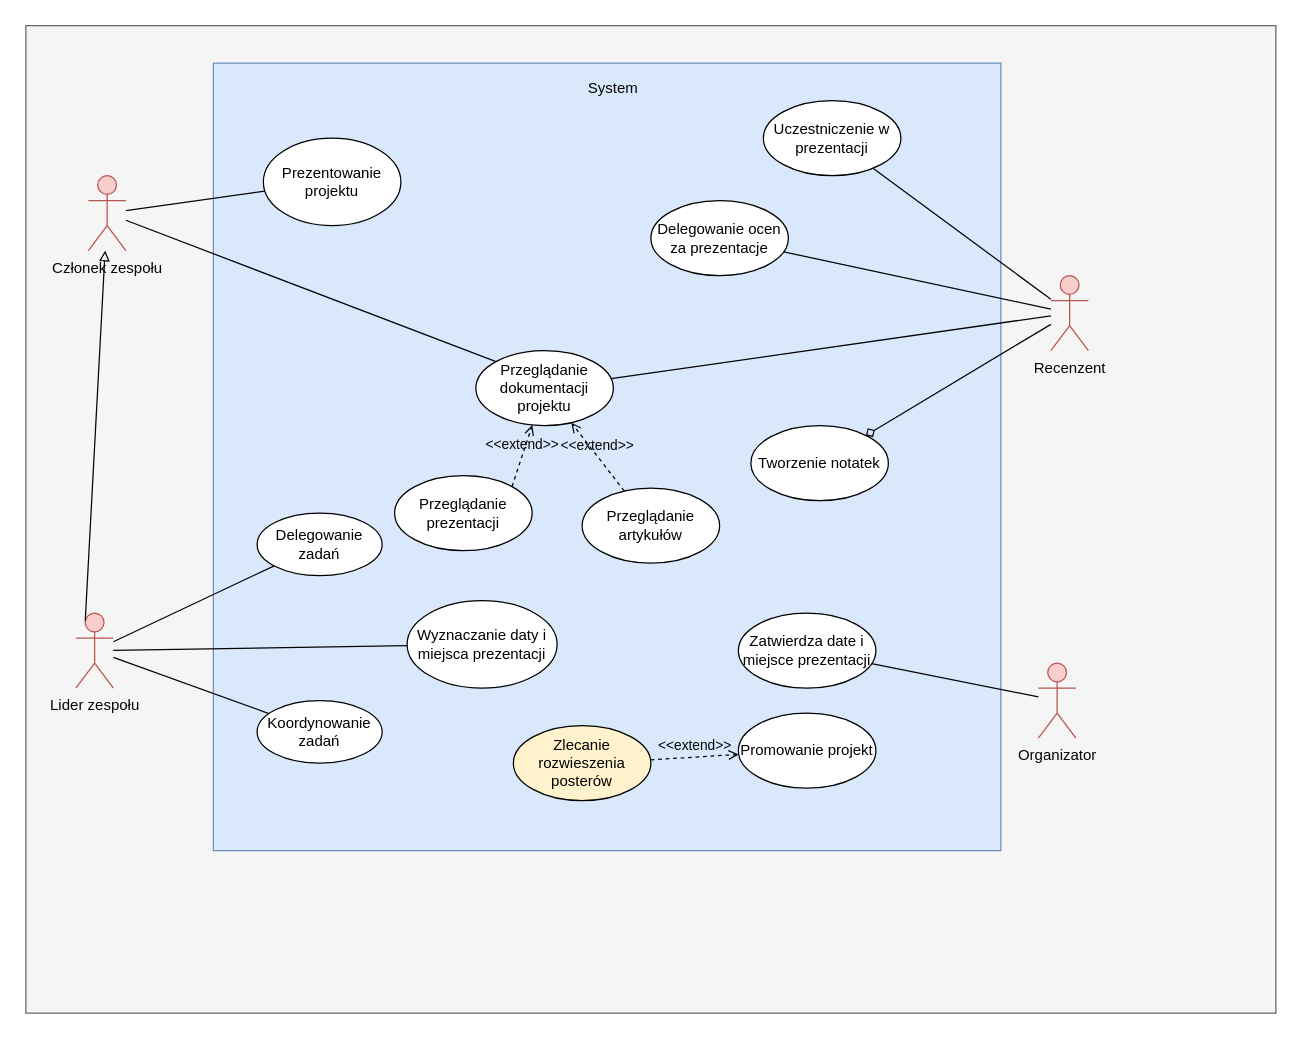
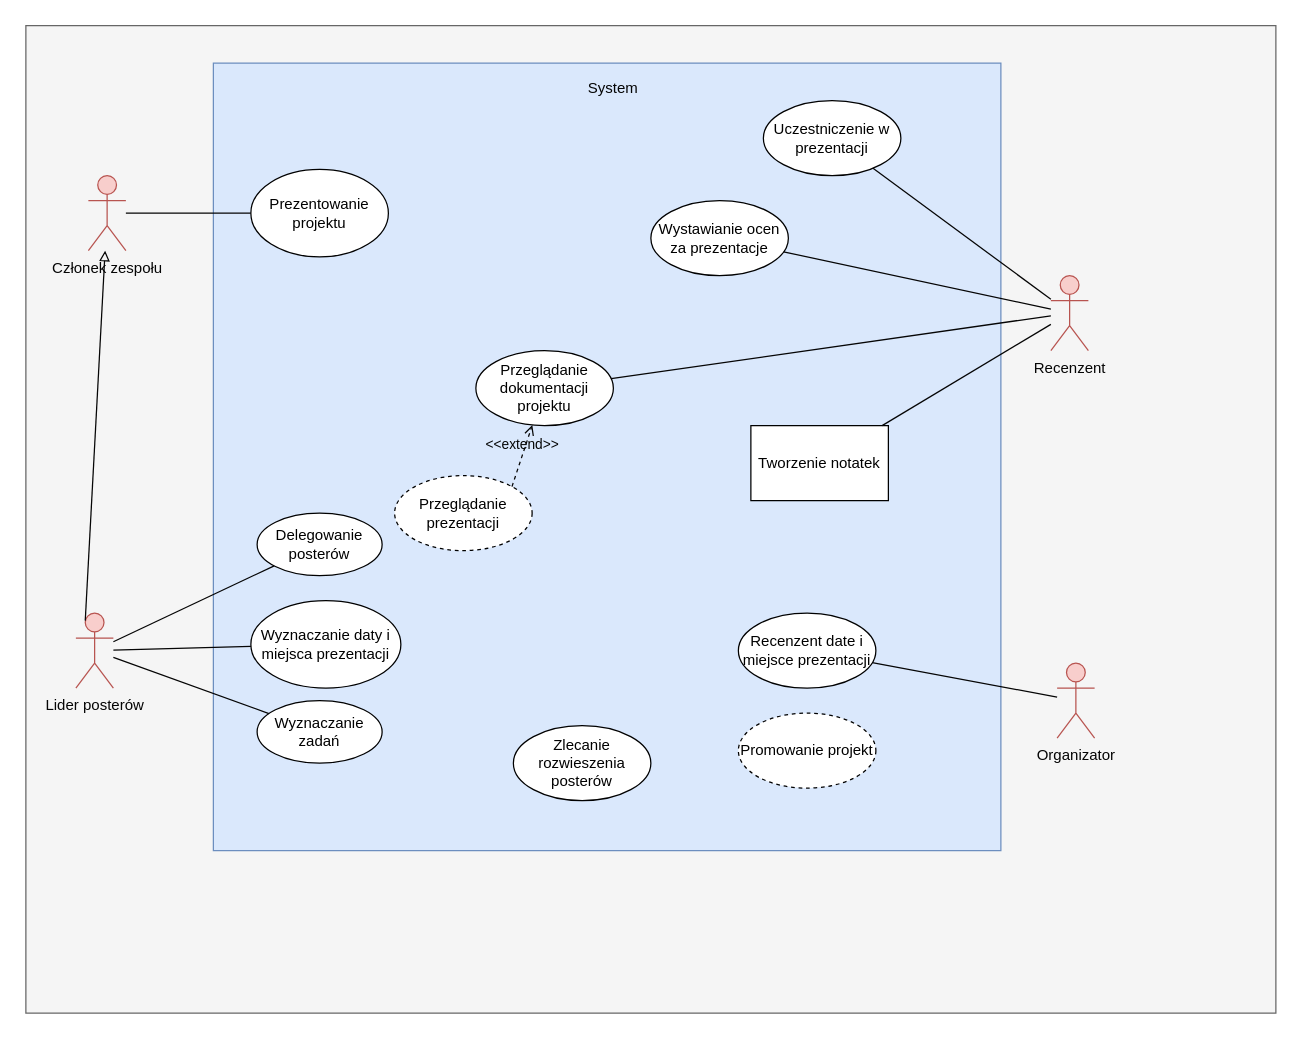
- <mxCell id="7" value="Prezentowanie projektu" style="ellipse;whiteSpace=wrap;html=1;" vertex="1" parent="1"><mxGeometry x="210" y="110" width="110" height="70" as="geometry" /></mxCell>
+ <mxCell id="7" value="Prezentowanie projektu" style="ellipse;whiteSpace=wrap;html=1;" vertex="1" parent="1"><mxGeometry x="200" y="135" width="110" height="70" as="geometry" /></mxCell>
- <mxCell id="12" value="Delegowanie ocen za prezentacje" style="ellipse;whiteSpace=wrap;html=1;" vertex="1" parent="1"><mxGeometry x="520" y="160" width="110" height="60" as="geometry" /></mxCell>
+ <mxCell id="12" value="Wystawianie ocen za prezentacje" style="ellipse;whiteSpace=wrap;html=1;" vertex="1" parent="1"><mxGeometry x="520" y="160" width="110" height="60" as="geometry" /></mxCell>
- <mxCell id="5" style="edgeStyle=none;html=1;strokeColor=#050505;fontColor=#050505;endArrow=none;endFill=0;entryX=0;entryY=0;entryDx=0;entryDy=0;" edge="1" parent="1" source="6" target="25"><mxGeometry relative="1" as="geometry"><mxPoint x="206.661" y="205.689" as="targetPoint" /></mxGeometry></mxCell>
- <mxCell id="20" style="edgeStyle=none;html=1;strokeColor=#050505;fontColor=#050505;endArrow=diamond;endFill=0;" edge="1" parent="1" source="22" target="13"><mxGeometry relative="1" as="geometry" /></mxCell>
+ <mxCell id="20" style="edgeStyle=none;html=1;strokeColor=#050505;fontColor=#050505;endArrow=none;endFill=0;" edge="1" parent="1" source="22" target="13"><mxGeometry relative="1" as="geometry" /></mxCell>
- <mxCell id="30" value="&amp;lt;&amp;lt;extend&amp;gt;&amp;gt;" style="html=1;verticalAlign=bottom;labelBackgroundColor=none;endArrow=open;endFill=0;dashed=1;strokeColor=#050505;fontColor=#050505;" edge="1" parent="1" source="27" target="25"><mxGeometry width="160" relative="1" as="geometry"><mxPoint x="510" y="470" as="sourcePoint" /><mxPoint x="670" y="470" as="targetPoint" /></mxGeometry></mxCell>
- <mxCell id="13" value="Tworzenie notatek" style="ellipse;whiteSpace=wrap;html=1;" vertex="1" parent="1"><mxGeometry x="600" y="340" width="110" height="60" as="geometry" /></mxCell>
+ <mxCell id="13" value="Tworzenie notatek" style="whiteSpace=wrap;html=1;rounded=0;" vertex="1" parent="1"><mxGeometry x="600" y="340" width="110" height="60" as="geometry" /></mxCell>
- <mxCell id="26" value="Przeglądanie prezentacji" style="ellipse;whiteSpace=wrap;html=1;" vertex="1" parent="1"><mxGeometry x="315" y="380" width="110" height="60" as="geometry" /></mxCell>
+ <mxCell id="26" value="Przeglądanie prezentacji" style="ellipse;whiteSpace=wrap;html=1;dashed=1;" vertex="1" parent="1"><mxGeometry x="315" y="380" width="110" height="60" as="geometry" /></mxCell>
- <mxCell id="27" value="Przeglądanie artykułów" style="ellipse;whiteSpace=wrap;html=1;" vertex="1" parent="1"><mxGeometry x="465" y="390" width="110" height="60" as="geometry" /></mxCell>
- <mxCell id="8" value="Delegowanie zadań" style="ellipse;whiteSpace=wrap;html=1;" vertex="1" parent="1"><mxGeometry x="205" y="410" width="100" height="50" as="geometry" /></mxCell>
+ <mxCell id="8" value="Delegowanie posterów" style="ellipse;whiteSpace=wrap;html=1;" vertex="1" parent="1"><mxGeometry x="205" y="410" width="100" height="50" as="geometry" /></mxCell>
- <mxCell id="9" value="Wyznaczanie daty i miejsca prezentacji" style="ellipse;whiteSpace=wrap;html=1;" vertex="1" parent="1"><mxGeometry x="325" y="480" width="120" height="70" as="geometry" /></mxCell>
+ <mxCell id="9" value="Wyznaczanie daty i miejsca prezentacji" style="ellipse;whiteSpace=wrap;html=1;" vertex="1" parent="1"><mxGeometry x="200" y="480" width="120" height="70" as="geometry" /></mxCell>
- <mxCell id="28" value="Zatwierdza date i miejsce prezentacji" style="ellipse;whiteSpace=wrap;html=1;" vertex="1" parent="1"><mxGeometry x="590" y="490" width="110" height="60" as="geometry" /></mxCell>
+ <mxCell id="28" value="Recenzent date i miejsce prezentacji" style="ellipse;whiteSpace=wrap;html=1;" vertex="1" parent="1"><mxGeometry x="590" y="490" width="110" height="60" as="geometry" /></mxCell>
- <mxCell id="24" value="&lt;font color=&quot;#050505&quot;&gt;Organizator&lt;br&gt;&lt;/font&gt;" style="shape=umlActor;verticalLabelPosition=bottom;verticalAlign=top;html=1;outlineConnect=0;fillColor=#f8cecc;strokeColor=#b85450;" vertex="1" parent="1"><mxGeometry x="830" y="530" width="30" height="60" as="geometry" /></mxCell>
+ <mxCell id="24" value="&lt;font color=&quot;#050505&quot;&gt;Organizator&lt;br&gt;&lt;/font&gt;" style="shape=umlActor;verticalLabelPosition=bottom;verticalAlign=top;html=1;outlineConnect=0;fillColor=#f8cecc;strokeColor=#b85450;" vertex="1" parent="1"><mxGeometry x="845" y="530" width="30" height="60" as="geometry" /></mxCell>
- <mxCell id="17" value="&lt;font color=&quot;#050505&quot;&gt;Lider zespołu&lt;br&gt;&lt;br&gt;&lt;/font&gt;" style="shape=umlActor;verticalLabelPosition=bottom;verticalAlign=top;html=1;outlineConnect=0;fillColor=#f8cecc;strokeColor=#b85450;" vertex="1" parent="1"><mxGeometry x="60" y="490" width="30" height="60" as="geometry" /></mxCell>
+ <mxCell id="17" value="&lt;font color=&quot;#050505&quot;&gt;Lider posterów&lt;br&gt;&lt;br&gt;&lt;/font&gt;" style="shape=umlActor;verticalLabelPosition=bottom;verticalAlign=top;html=1;outlineConnect=0;fillColor=#f8cecc;strokeColor=#b85450;" vertex="1" parent="1"><mxGeometry x="60" y="490" width="30" height="60" as="geometry" /></mxCell>
- <mxCell id="10" value="Koordynowanie zadań" style="ellipse;whiteSpace=wrap;html=1;" vertex="1" parent="1"><mxGeometry x="205" y="560" width="100" height="50" as="geometry" /></mxCell>
+ <mxCell id="10" value="Wyznaczanie zadań" style="ellipse;whiteSpace=wrap;html=1;" vertex="1" parent="1"><mxGeometry x="205" y="560" width="100" height="50" as="geometry" /></mxCell>
- <mxCell id="29" value="Promowanie projekt" style="ellipse;whiteSpace=wrap;html=1;" vertex="1" parent="1"><mxGeometry x="590" y="570" width="110" height="60" as="geometry" /></mxCell>
+ <mxCell id="29" value="Promowanie projekt" style="ellipse;whiteSpace=wrap;html=1;dashed=1;" vertex="1" parent="1"><mxGeometry x="590" y="570" width="110" height="60" as="geometry" /></mxCell>
- <mxCell id="33" value="&amp;lt;&amp;lt;extend&amp;gt;&amp;gt;" style="html=1;verticalAlign=bottom;labelBackgroundColor=none;endArrow=open;endFill=0;dashed=1;strokeColor=#050505;fontColor=#050505;" edge="1" parent="1" source="32" target="29"><mxGeometry width="160" relative="1" as="geometry"><mxPoint x="370" y="430" as="sourcePoint" /><mxPoint x="530" y="430" as="targetPoint" /></mxGeometry></mxCell>
- <mxCell id="32" value="Zlecanie rozwieszenia posterów" style="ellipse;whiteSpace=wrap;html=1;fillColor=#fff2cc;" vertex="1" parent="1"><mxGeometry x="410" y="580" width="110" height="60" as="geometry" /></mxCell>
+ <mxCell id="32" value="Zlecanie rozwieszenia posterów" style="ellipse;whiteSpace=wrap;html=1;" vertex="1" parent="1"><mxGeometry x="410" y="580" width="110" height="60" as="geometry" /></mxCell>
